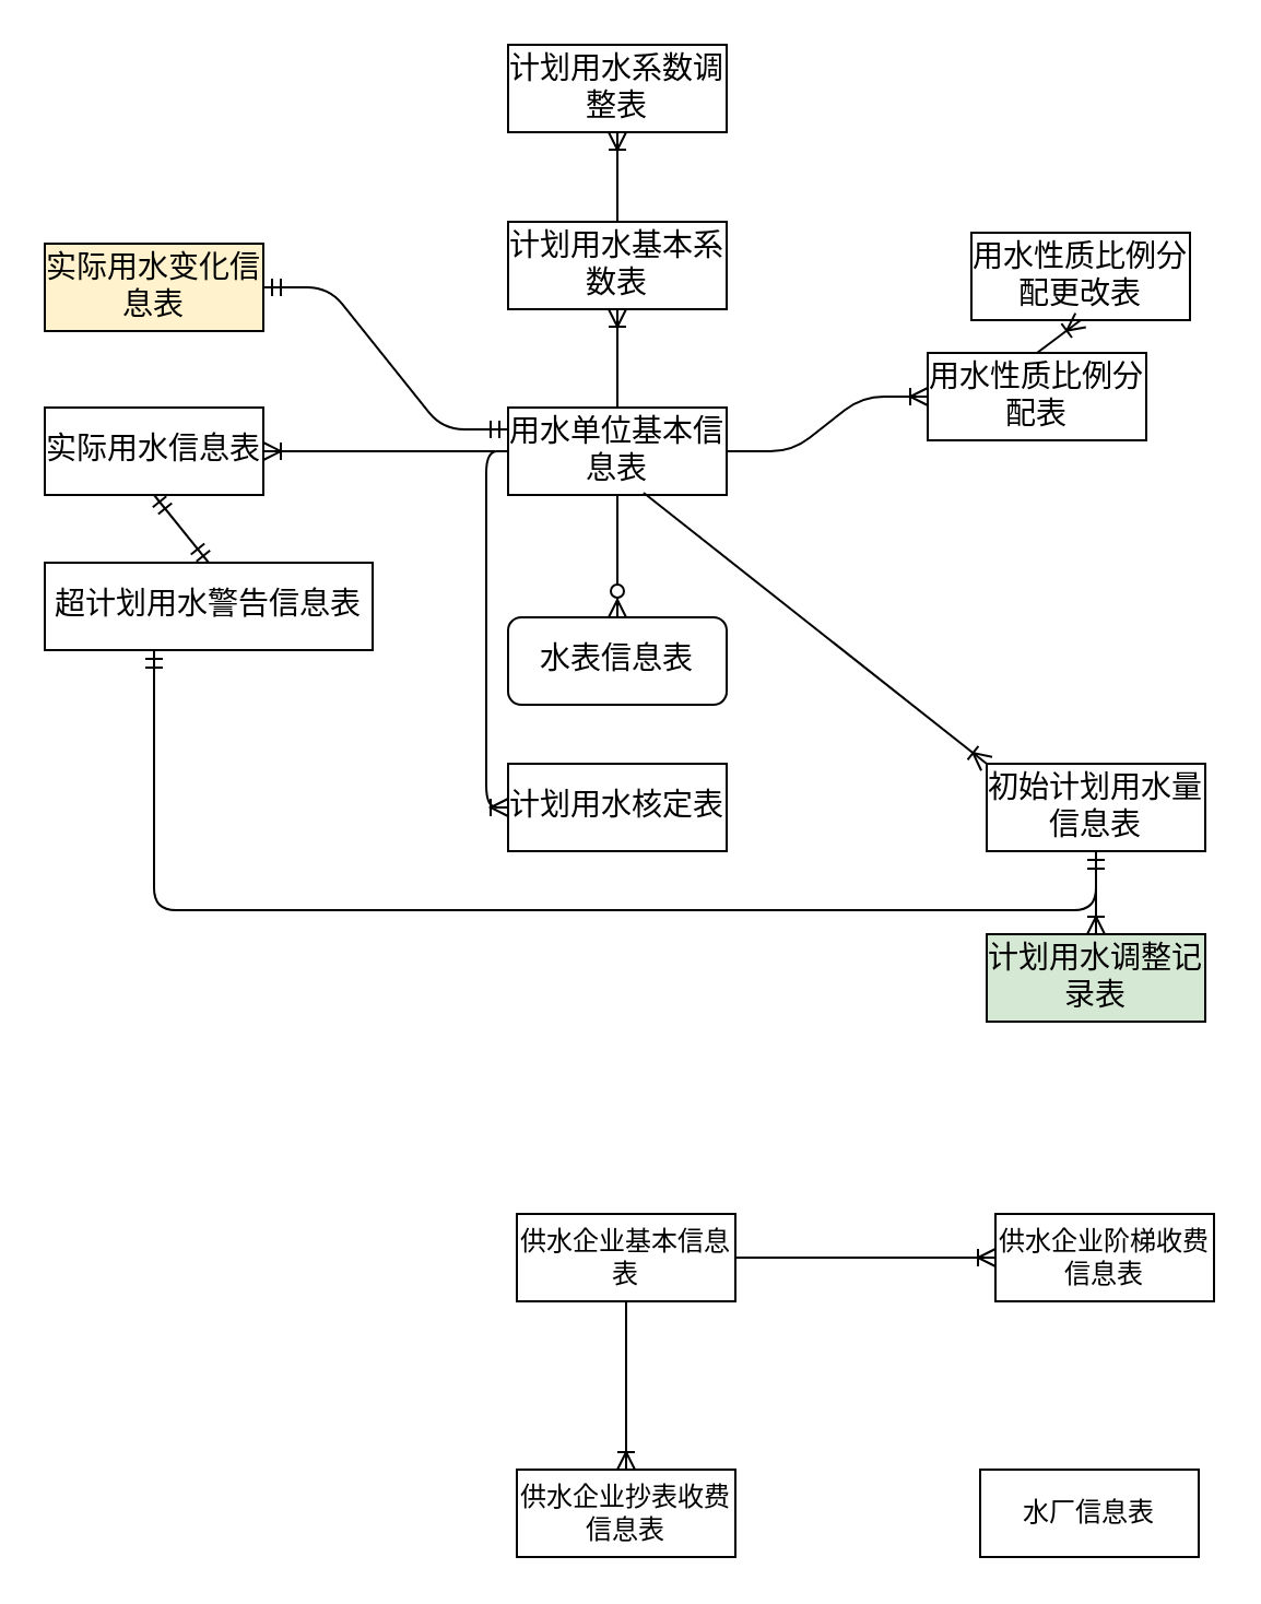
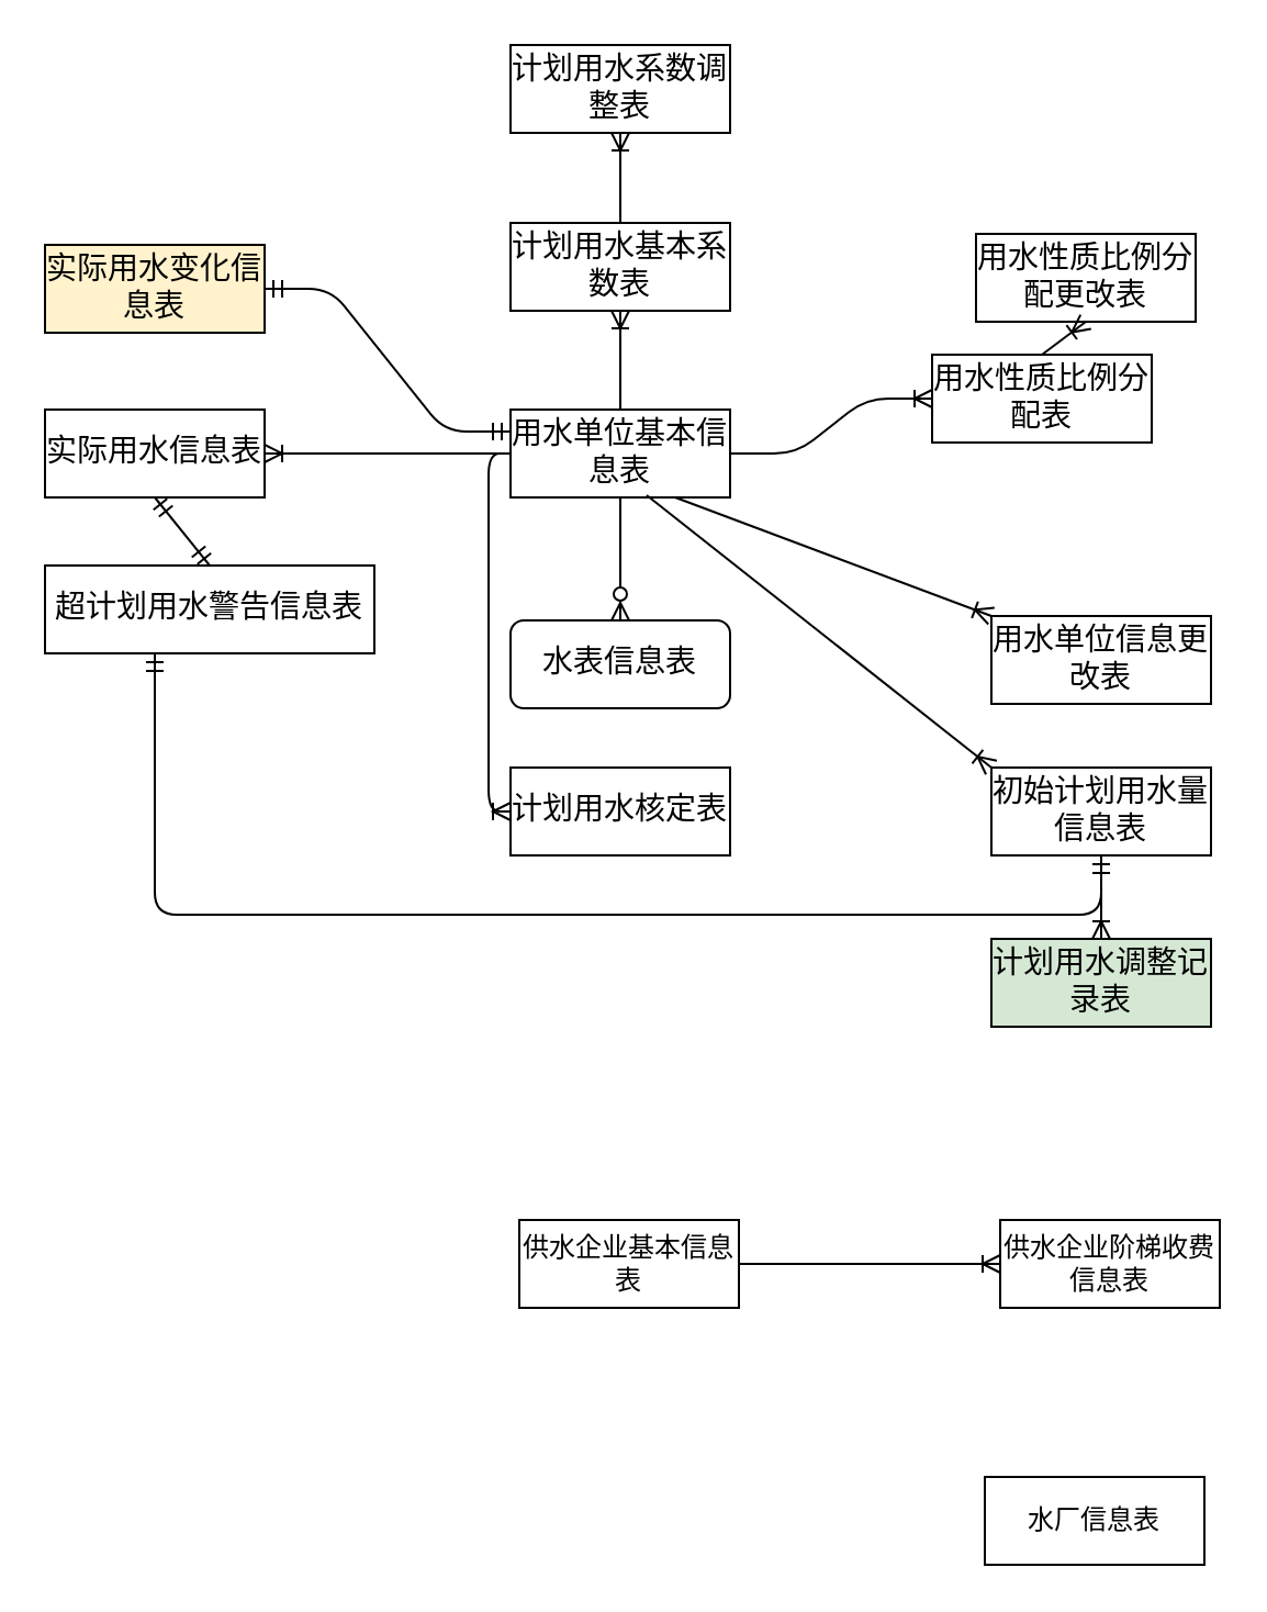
+ <mxCell id="8" value="" style="fontSize=14;html=1;endArrow=ERoneToMany;exitX=0.75;exitY=1;exitDx=0;exitDy=0;entryX=0;entryY=0;entryDx=0;entryDy=0;fontFamily=仿宋;" edge="1" parent="1" source="2" target="7"><mxGeometry width="100" height="100" relative="1" as="geometry"><mxPoint x="394" y="495" as="sourcePoint" /><mxPoint x="494" y="395" as="targetPoint" /></mxGeometry></mxCell>
+ <mxCell id="7" value="用水单位信息更改表" style="whiteSpace=wrap;html=1;align=center;fontFamily=仿宋;fontSize=14;" vertex="1" parent="1"><mxGeometry x="451" y="280" width="100" height="40" as="geometry" /></mxCell>
- <mxCell id="24" value="" style="fontSize=12;html=1;endArrow=ERoneToMany;exitX=0.5;exitY=1;exitDx=0;exitDy=0;entryX=0.5;entryY=0;entryDx=0;entryDy=0;fontFamily=仿宋;" edge="1" parent="1" source="11" target="13"><mxGeometry width="100" height="100" relative="1" as="geometry"><mxPoint x="374" y="718" as="sourcePoint" /><mxPoint x="474" y="618" as="targetPoint" /></mxGeometry></mxCell>
- <mxCell id="13" value="供水企业抄表收费信息表" style="whiteSpace=wrap;html=1;align=center;fontFamily=仿宋;" vertex="1" parent="1"><mxGeometry x="236" y="672" width="100" height="40" as="geometry" /></mxCell>
